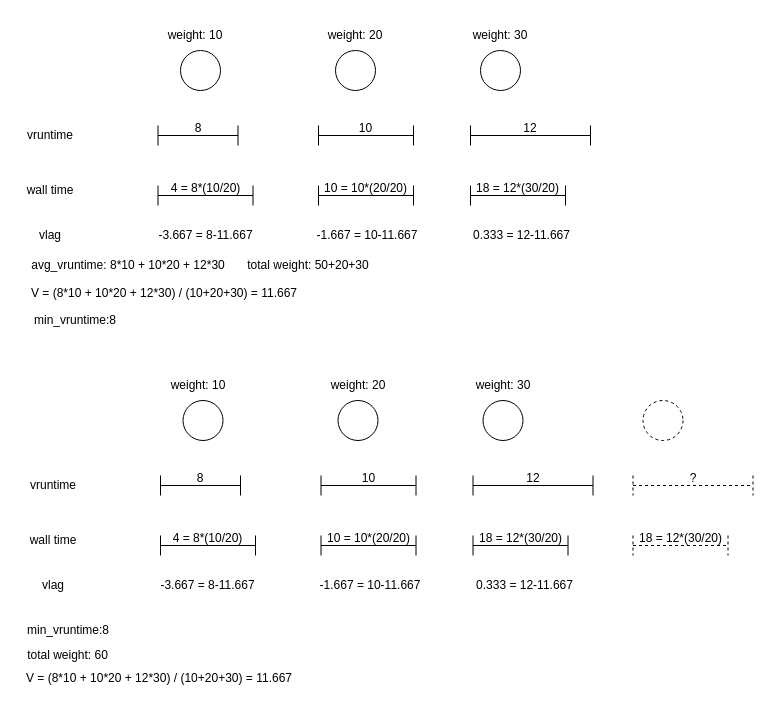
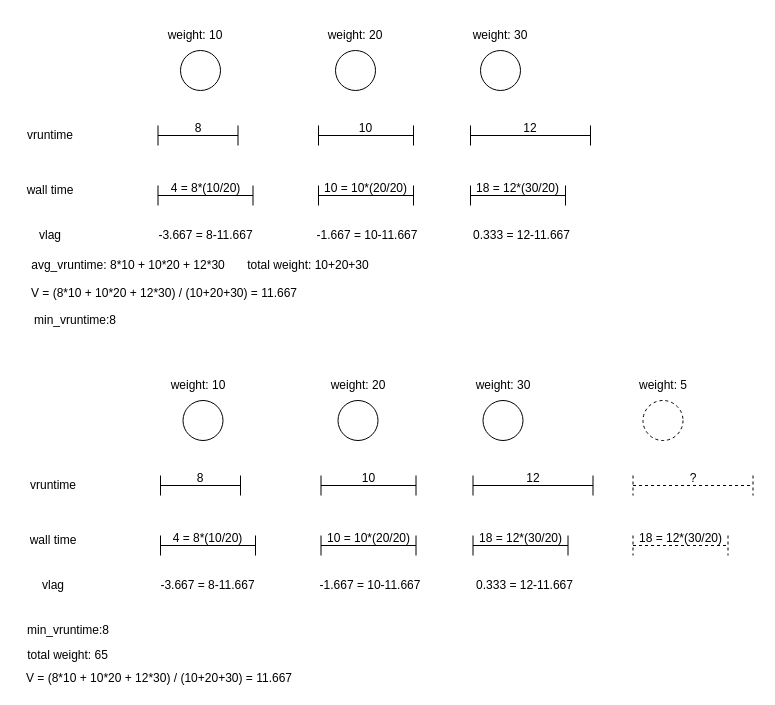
- <mxCell id="14" value="total weight: 50+20+30" style="text;html=1;strokeColor=none;fillColor=none;align=center;verticalAlign=middle;whiteSpace=wrap;rounded=0;" vertex="1" parent="1"><mxGeometry x="227.5" y="260" width="160" height="10" as="geometry" /></mxCell>
+ <mxCell id="14" value="total weight: 10+20+30" style="text;html=1;strokeColor=none;fillColor=none;align=center;verticalAlign=middle;whiteSpace=wrap;rounded=0;" vertex="1" parent="1"><mxGeometry x="227.5" y="260" width="160" height="10" as="geometry" /></mxCell>
+ <mxCell id="41" value="weight: 5" style="text;html=1;strokeColor=none;fillColor=none;align=center;verticalAlign=middle;whiteSpace=wrap;rounded=0;" vertex="1" parent="1"><mxGeometry x="632.5" y="370" width="60" height="30" as="geometry" /></mxCell>
- <mxCell id="35" value="total weight: 60" style="text;html=1;strokeColor=none;fillColor=none;align=center;verticalAlign=middle;whiteSpace=wrap;rounded=0;" vertex="1" parent="1"><mxGeometry x="25" y="650" width="85" height="10" as="geometry" /></mxCell>
+ <mxCell id="35" value="total weight: 65" style="text;html=1;strokeColor=none;fillColor=none;align=center;verticalAlign=middle;whiteSpace=wrap;rounded=0;" vertex="1" parent="1"><mxGeometry x="25" y="650" width="85" height="10" as="geometry" /></mxCell>
